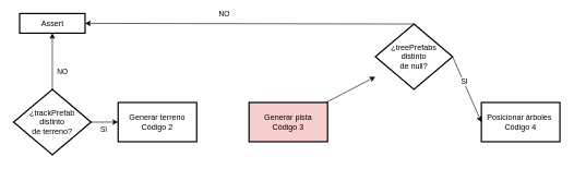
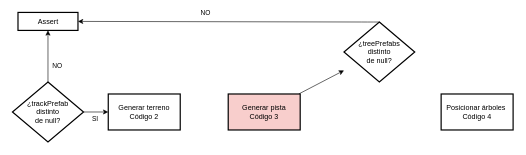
- <mxCell id="12" style="edgeStyle=none;html=1;exitX=1;exitY=0.5;exitDx=0;exitDy=0;exitPerimeter=0;entryX=0;entryY=0.5;entryDx=0;entryDy=0;" parent="1" source="16" target="11" edge="1"><mxGeometry relative="1" as="geometry" /></mxCell>
- <mxCell id="13" value="SI" style="edgeLabel;html=1;align=center;verticalAlign=middle;resizable=0;points=[];" parent="12" vertex="1" connectable="0"><mxGeometry x="-0.4" y="-5" relative="1" as="geometry"><mxPoint x="9" y="5" as="offset" /></mxGeometry></mxCell>
- <mxCell id="6" value="¿trackPrefab &lt;br&gt;distinto &lt;br&gt;de terreno?" style="strokeWidth=2;html=1;shape=mxgraph.flowchart.decision;whiteSpace=wrap;" parent="1" vertex="1"><mxGeometry x="20.25" y="136" width="118.5" height="100" as="geometry" /></mxCell>
+ <mxCell id="6" value="¿trackPrefab &lt;br&gt;distinto &lt;br&gt;de null?" style="strokeWidth=2;html=1;shape=mxgraph.flowchart.decision;whiteSpace=wrap;" parent="1" vertex="1"><mxGeometry x="20.25" y="136" width="118.5" height="100" as="geometry" /></mxCell>
